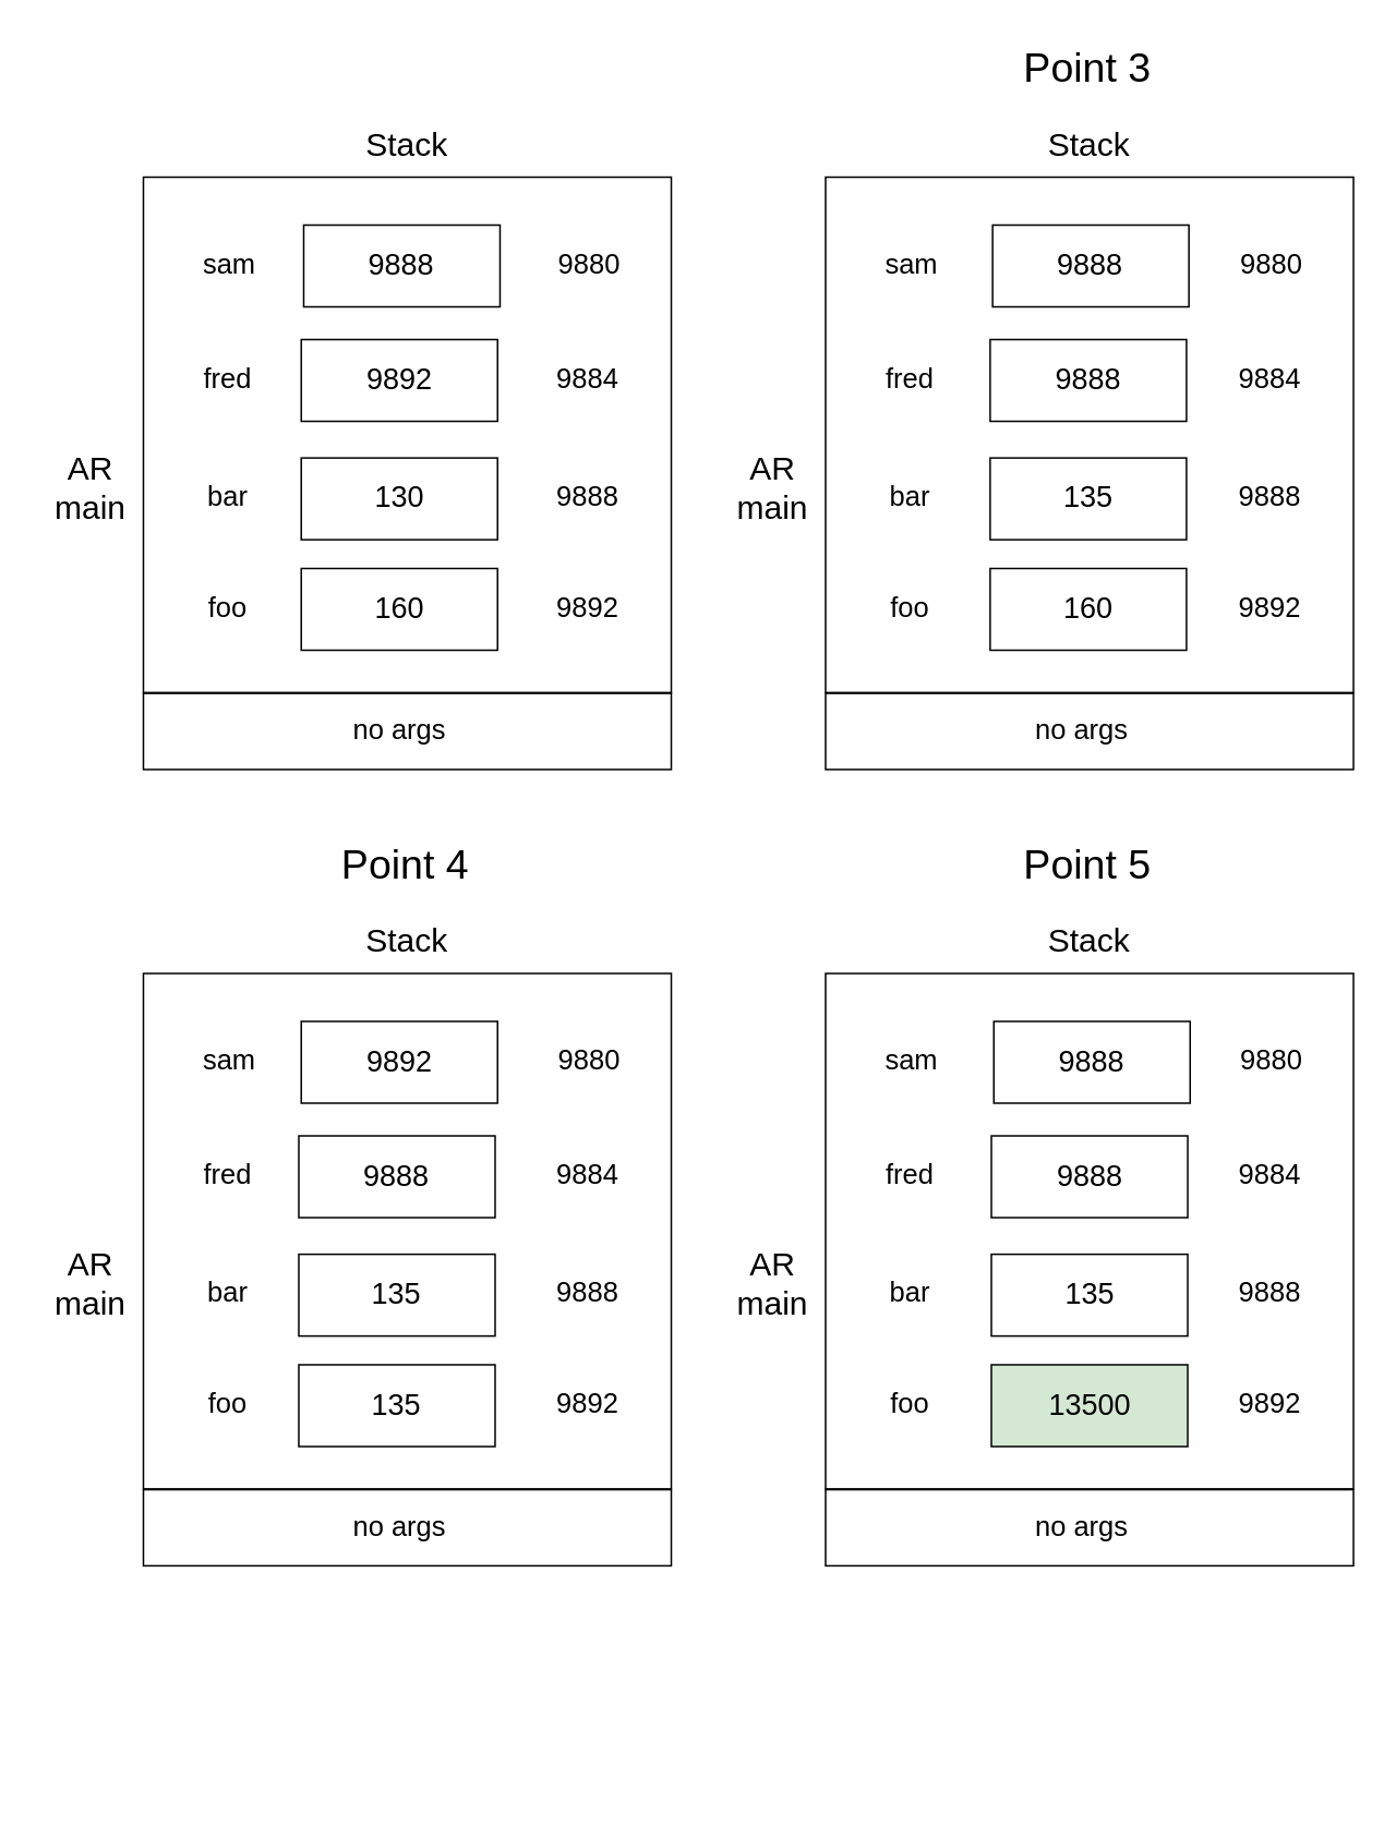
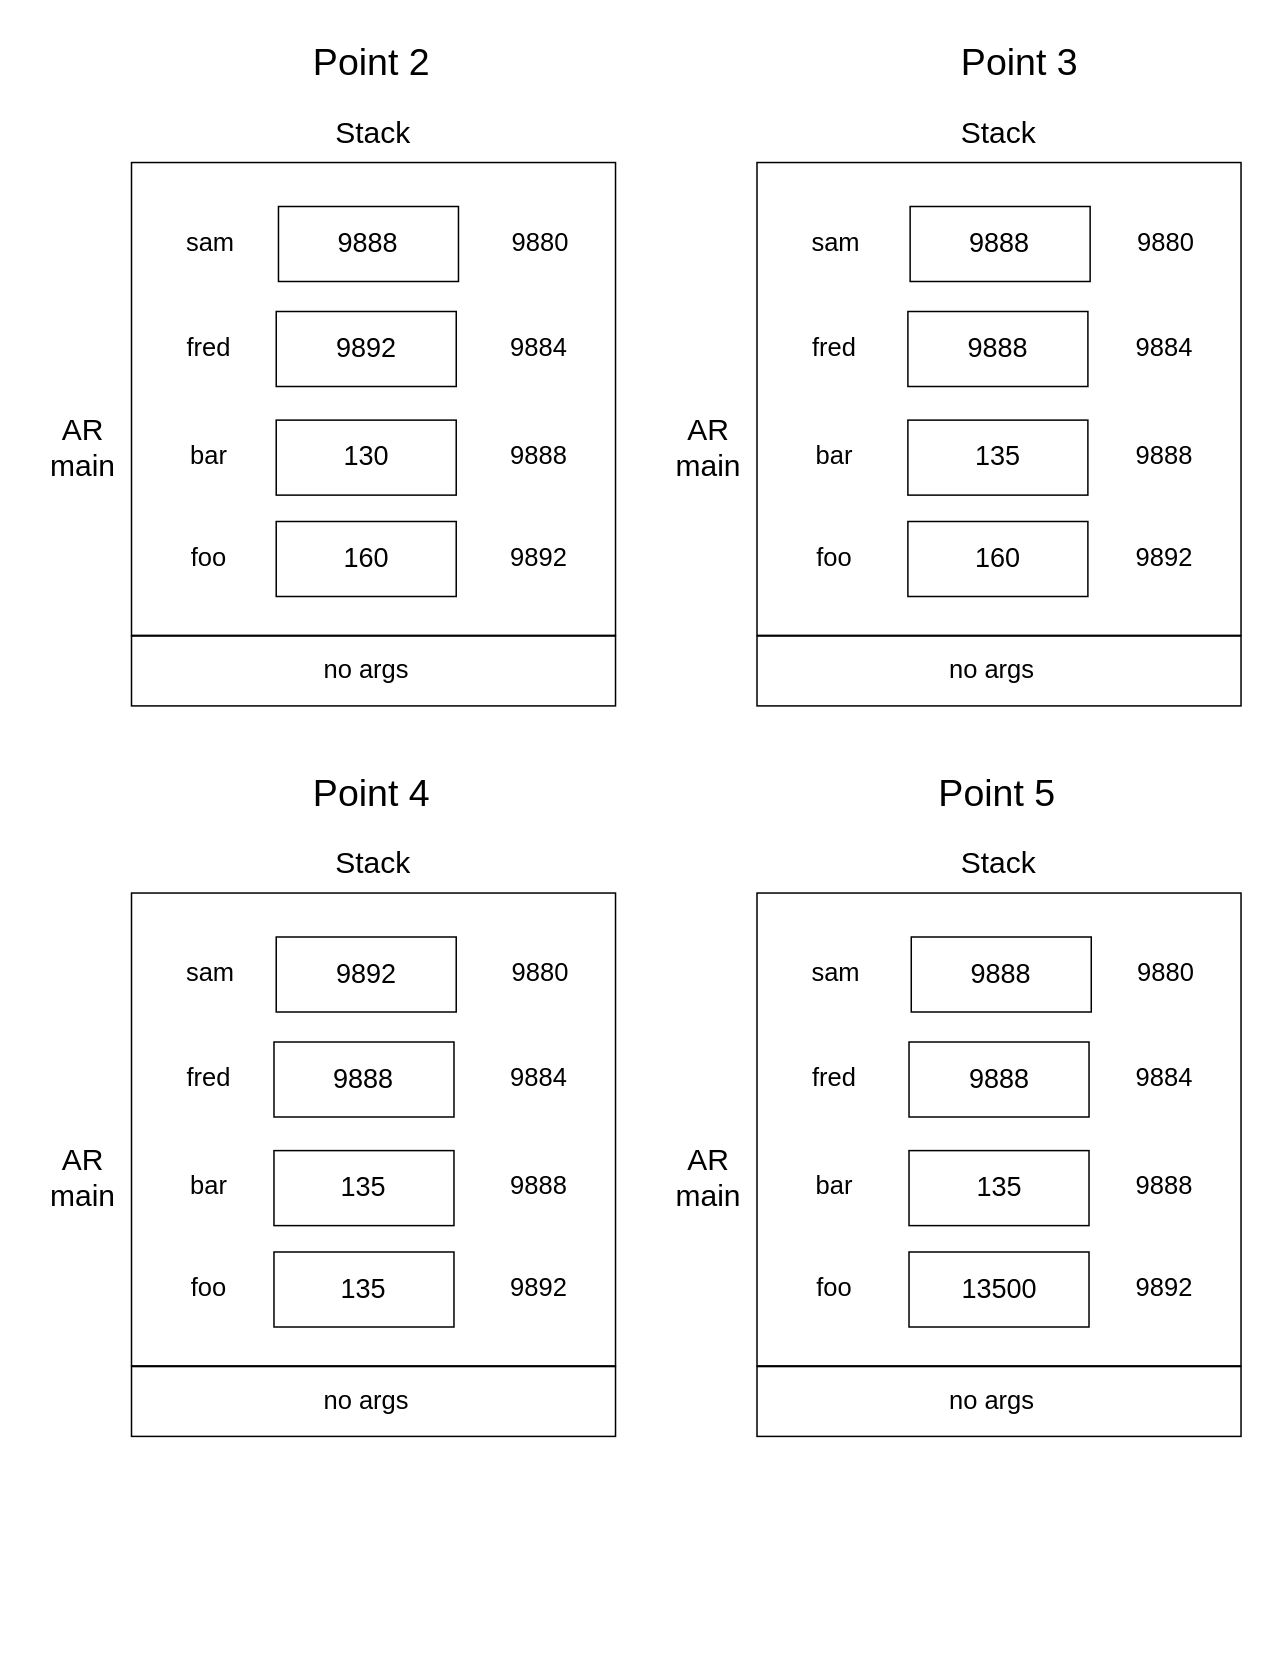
+ <mxCell id="4" value="&lt;span style=&quot;font-size: 25px&quot;&gt;Point 2&lt;/span&gt;" style="text;html=1;strokeColor=none;fillColor=none;align=center;verticalAlign=middle;whiteSpace=wrap;rounded=0;" vertex="1" parent="1"><mxGeometry x="184.15" y="20" width="126.71" height="40" as="geometry" /></mxCell>
- <mxCell id="22" value="&lt;span style=&quot;font-size: 25px&quot;&gt;Point 3&lt;/span&gt;" style="text;html=1;strokeColor=none;fillColor=none;align=center;verticalAlign=middle;whiteSpace=wrap;rounded=0;" vertex="1" parent="1"><mxGeometry x="601.15" y="20" width="126.71" height="40" as="geometry" /></mxCell>
+ <mxCell id="22" value="&lt;span style=&quot;font-size: 25px&quot;&gt;Point 3&lt;/span&gt;" style="text;html=1;strokeColor=none;fillColor=none;align=center;verticalAlign=middle;whiteSpace=wrap;rounded=0;" vertex="1" parent="1"><mxGeometry x="616.15" y="20" width="126.71" height="40" as="geometry" /></mxCell>
- <mxCell id="73" value="&lt;font style=&quot;font-size: 18px&quot;&gt;13500&lt;/font&gt;" style="rounded=0;whiteSpace=wrap;html=1;fillColor=#d5e8d4;" vertex="1" parent="1"><mxGeometry x="605.51" y="834" width="120" height="50" as="geometry" /></mxCell>
+ <mxCell id="73" value="&lt;font style=&quot;font-size: 18px&quot;&gt;13500&lt;/font&gt;" style="rounded=0;whiteSpace=wrap;html=1;" vertex="1" parent="1"><mxGeometry x="605.51" y="834" width="120" height="50" as="geometry" /></mxCell>
